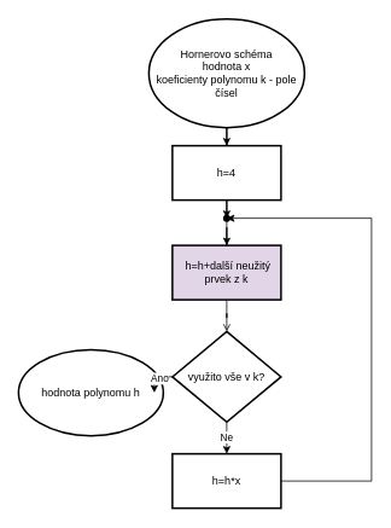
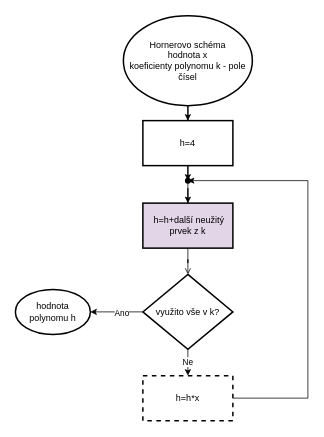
- <mxCell id="4" value="hodnota polynomu h" style="strokeWidth=2;html=1;shape=mxgraph.flowchart.start_1;whiteSpace=wrap;" vertex="1" parent="1"><mxGeometry x="20" y="385" width="160" height="95" as="geometry" /></mxCell>
+ <mxCell id="4" value="hodnota polynomu h" style="strokeWidth=2;html=1;shape=mxgraph.flowchart.start_1;whiteSpace=wrap;" vertex="1" parent="1"><mxGeometry x="20" y="385" width="100" height="60" as="geometry" /></mxCell>
- <mxCell id="10" value="h=h*x" style="whiteSpace=wrap;html=1;strokeWidth=2;" vertex="1" parent="1"><mxGeometry x="190" y="500" width="120" height="60" as="geometry" /></mxCell>
+ <mxCell id="10" value="h=h*x" style="whiteSpace=wrap;html=1;strokeWidth=2;dashed=1;" vertex="1" parent="1"><mxGeometry x="190" y="500" width="120" height="60" as="geometry" /></mxCell>
